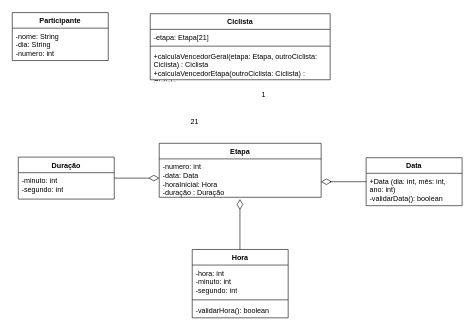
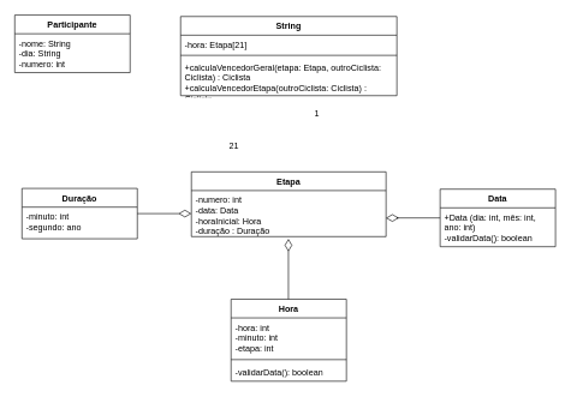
- <mxCell id="2" value="Ciclista" style="swimlane;fontStyle=1;align=center;verticalAlign=top;childLayout=stackLayout;horizontal=1;startSize=26;horizontalStack=0;resizeParent=1;resizeParentMax=0;resizeLast=0;collapsible=1;marginBottom=0;whiteSpace=wrap;html=1;" vertex="1" parent="1"><mxGeometry x="250" y="22" width="300" height="110" as="geometry" /></mxCell>
+ <mxCell id="2" value="String" style="swimlane;fontStyle=1;align=center;verticalAlign=top;childLayout=stackLayout;horizontal=1;startSize=26;horizontalStack=0;resizeParent=1;resizeParentMax=0;resizeLast=0;collapsible=1;marginBottom=0;whiteSpace=wrap;html=1;" vertex="1" parent="1"><mxGeometry x="250" y="22" width="300" height="110" as="geometry" /></mxCell>
- <mxCell id="3" value="&lt;div&gt;-etapa: Etapa[21]&lt;/div&gt;" style="text;strokeColor=none;fillColor=none;align=left;verticalAlign=top;spacingLeft=4;spacingRight=4;overflow=hidden;rotatable=0;points=[[0,0.5],[1,0.5]];portConstraint=eastwest;whiteSpace=wrap;html=1;" vertex="1" parent="2"><mxGeometry y="26" width="300" height="24" as="geometry" /></mxCell>
+ <mxCell id="3" value="&lt;div&gt;-hora: Etapa[21]&lt;/div&gt;" style="text;strokeColor=none;fillColor=none;align=left;verticalAlign=top;spacingLeft=4;spacingRight=4;overflow=hidden;rotatable=0;points=[[0,0.5],[1,0.5]];portConstraint=eastwest;whiteSpace=wrap;html=1;" vertex="1" parent="2"><mxGeometry y="26" width="300" height="24" as="geometry" /></mxCell>
- <mxCell id="19" value="-minuto: int&lt;div&gt;-segundo: int&lt;/div&gt;" style="text;strokeColor=none;fillColor=none;align=left;verticalAlign=top;spacingLeft=4;spacingRight=4;overflow=hidden;rotatable=0;points=[[0,0.5],[1,0.5]];portConstraint=eastwest;whiteSpace=wrap;html=1;" vertex="1" parent="18"><mxGeometry y="26" width="160" height="44" as="geometry" /></mxCell>
+ <mxCell id="19" value="-minuto: int&lt;div&gt;-segundo: ano&lt;/div&gt;" style="text;strokeColor=none;fillColor=none;align=left;verticalAlign=top;spacingLeft=4;spacingRight=4;overflow=hidden;rotatable=0;points=[[0,0.5],[1,0.5]];portConstraint=eastwest;whiteSpace=wrap;html=1;" vertex="1" parent="18"><mxGeometry y="26" width="160" height="44" as="geometry" /></mxCell>
- <mxCell id="14" value="-hora: int&lt;div&gt;-minuto: int&amp;nbsp;&lt;/div&gt;&lt;div&gt;-segundo: int&lt;/div&gt;" style="text;strokeColor=none;fillColor=none;align=left;verticalAlign=top;spacingLeft=4;spacingRight=4;overflow=hidden;rotatable=0;points=[[0,0.5],[1,0.5]];portConstraint=eastwest;whiteSpace=wrap;html=1;" vertex="1" parent="13"><mxGeometry y="26" width="160" height="54" as="geometry" /></mxCell>
+ <mxCell id="14" value="-hora: int&lt;div&gt;-minuto: int&amp;nbsp;&lt;/div&gt;&lt;div&gt;-etapa: int&lt;/div&gt;" style="text;strokeColor=none;fillColor=none;align=left;verticalAlign=top;spacingLeft=4;spacingRight=4;overflow=hidden;rotatable=0;points=[[0,0.5],[1,0.5]];portConstraint=eastwest;whiteSpace=wrap;html=1;" vertex="1" parent="13"><mxGeometry y="26" width="160" height="54" as="geometry" /></mxCell>
- <mxCell id="16" value="-validarHora(): boolean" style="text;strokeColor=none;fillColor=none;align=left;verticalAlign=top;spacingLeft=4;spacingRight=4;overflow=hidden;rotatable=0;points=[[0,0.5],[1,0.5]];portConstraint=eastwest;whiteSpace=wrap;html=1;" vertex="1" parent="13"><mxGeometry y="88" width="160" height="26" as="geometry" /></mxCell>
+ <mxCell id="16" value="-validarData(): boolean" style="text;strokeColor=none;fillColor=none;align=left;verticalAlign=top;spacingLeft=4;spacingRight=4;overflow=hidden;rotatable=0;points=[[0,0.5],[1,0.5]];portConstraint=eastwest;whiteSpace=wrap;html=1;" vertex="1" parent="13"><mxGeometry y="88" width="160" height="26" as="geometry" /></mxCell>
